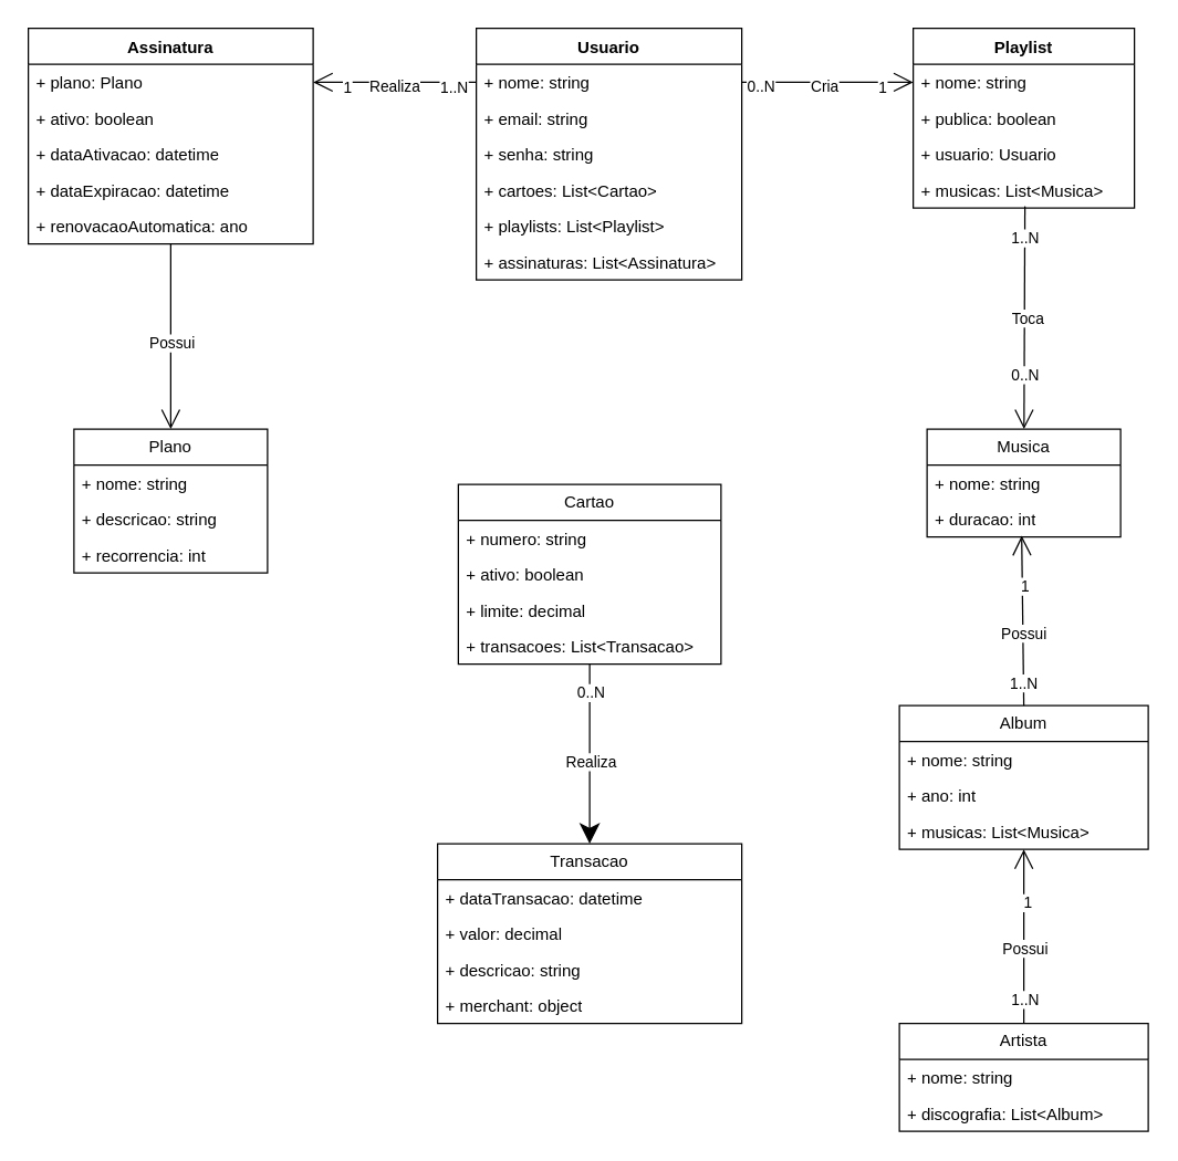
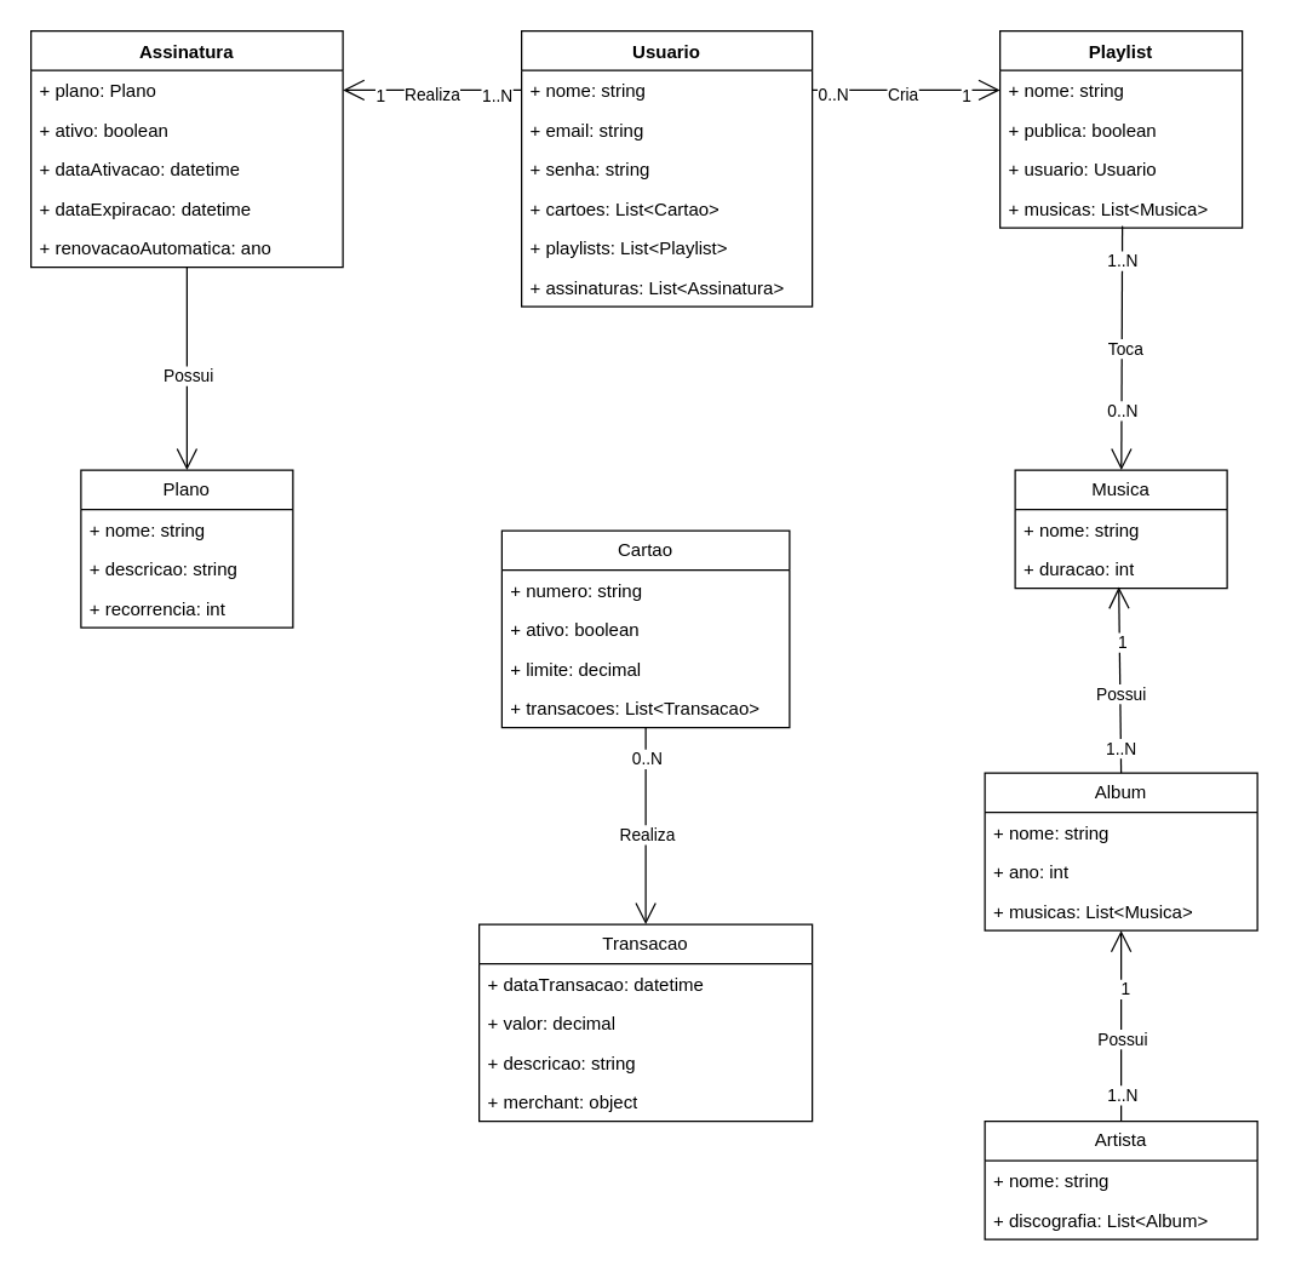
- <mxCell id="51" value="" style="endArrow=classic;endFill=1;endSize=12;html=1;rounded=0;entryX=0.5;entryY=0;entryDx=0;entryDy=0;" parent="1" source="45" target="46" edge="1"><mxGeometry width="160" relative="1" as="geometry"><mxPoint x="426" y="490" as="sourcePoint" /><mxPoint x="506" y="220" as="targetPoint" /></mxGeometry></mxCell>
+ <mxCell id="51" value="" style="endArrow=open;endFill=1;endSize=12;html=1;rounded=0;entryX=0.5;entryY=0;entryDx=0;entryDy=0;" parent="1" source="45" target="46" edge="1"><mxGeometry width="160" relative="1" as="geometry"><mxPoint x="426" y="490" as="sourcePoint" /><mxPoint x="506" y="220" as="targetPoint" /></mxGeometry></mxCell>
